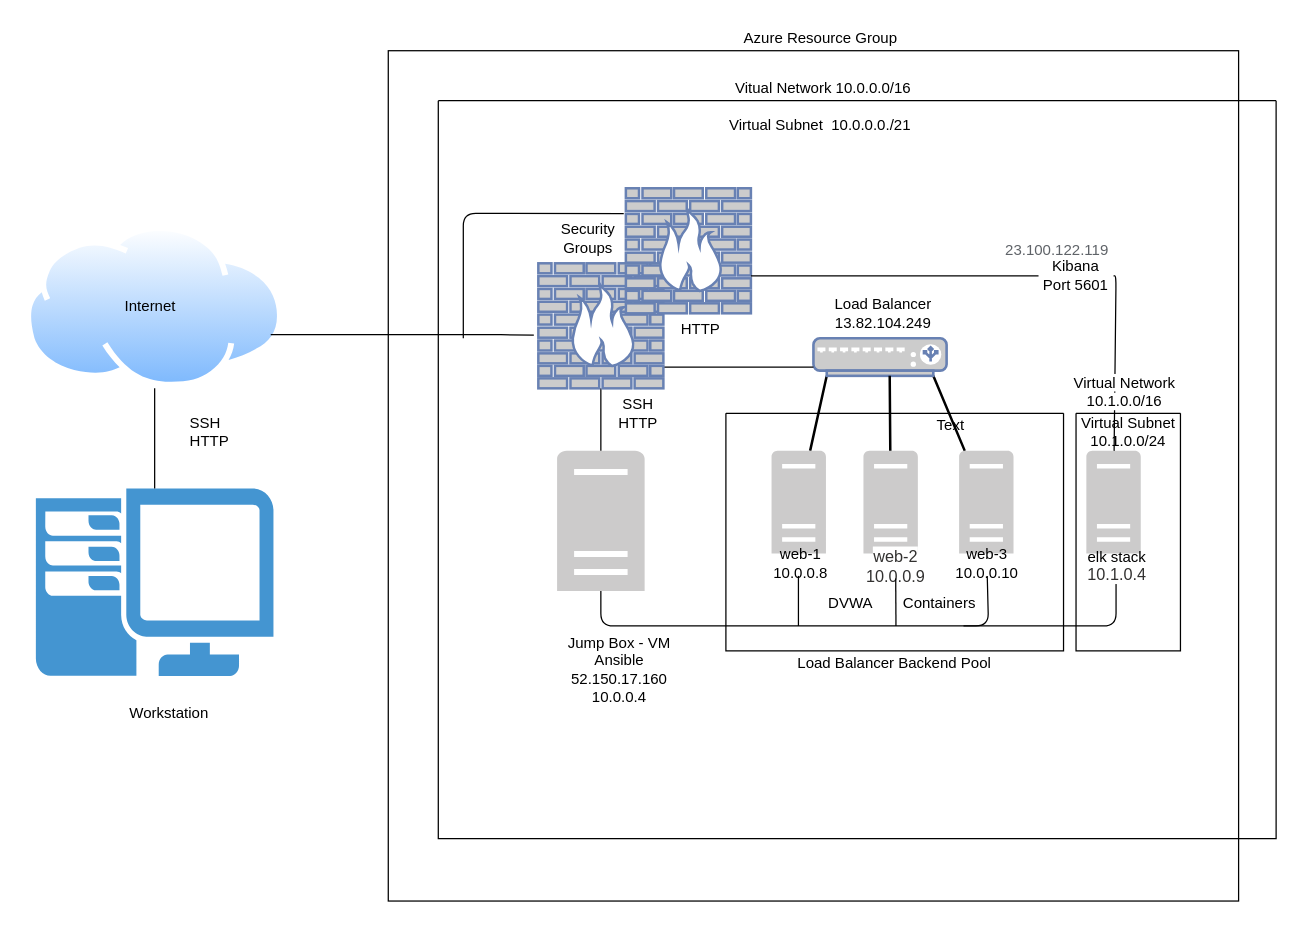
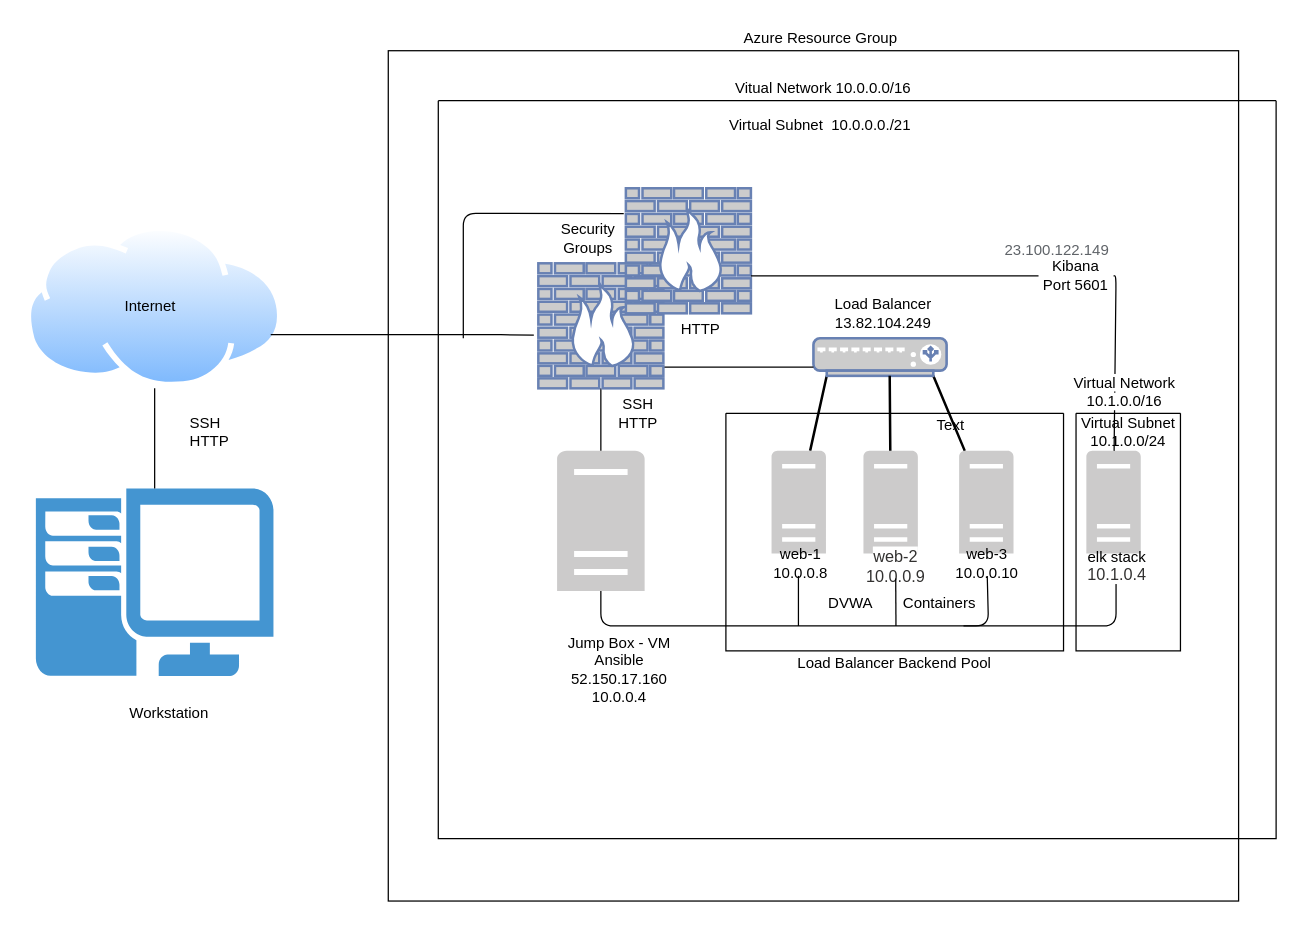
- <mxCell id="49" value="&lt;span style=&quot;overflow-wrap: break-word ; color: rgb(95 , 99 , 104) ; background-color: rgb(255 , 255 , 255)&quot;&gt;&lt;font style=&quot;font-size: 12px&quot;&gt;23.100.122.119&lt;/font&gt;&lt;/span&gt;" style="text;html=1;strokeColor=none;fillColor=none;align=center;verticalAlign=middle;whiteSpace=wrap;rounded=0;" vertex="1" parent="45"><mxGeometry x="450" y="110" width="90" height="20" as="geometry" /></mxCell>
+ <mxCell id="49" value="&lt;span style=&quot;overflow-wrap: break-word ; color: rgb(95 , 99 , 104) ; background-color: rgb(255 , 255 , 255)&quot;&gt;&lt;font style=&quot;font-size: 12px&quot;&gt;23.100.122.149&lt;/font&gt;&lt;/span&gt;" style="text;html=1;strokeColor=none;fillColor=none;align=center;verticalAlign=middle;whiteSpace=wrap;rounded=0;" vertex="1" parent="45"><mxGeometry x="450" y="110" width="90" height="20" as="geometry" /></mxCell>
